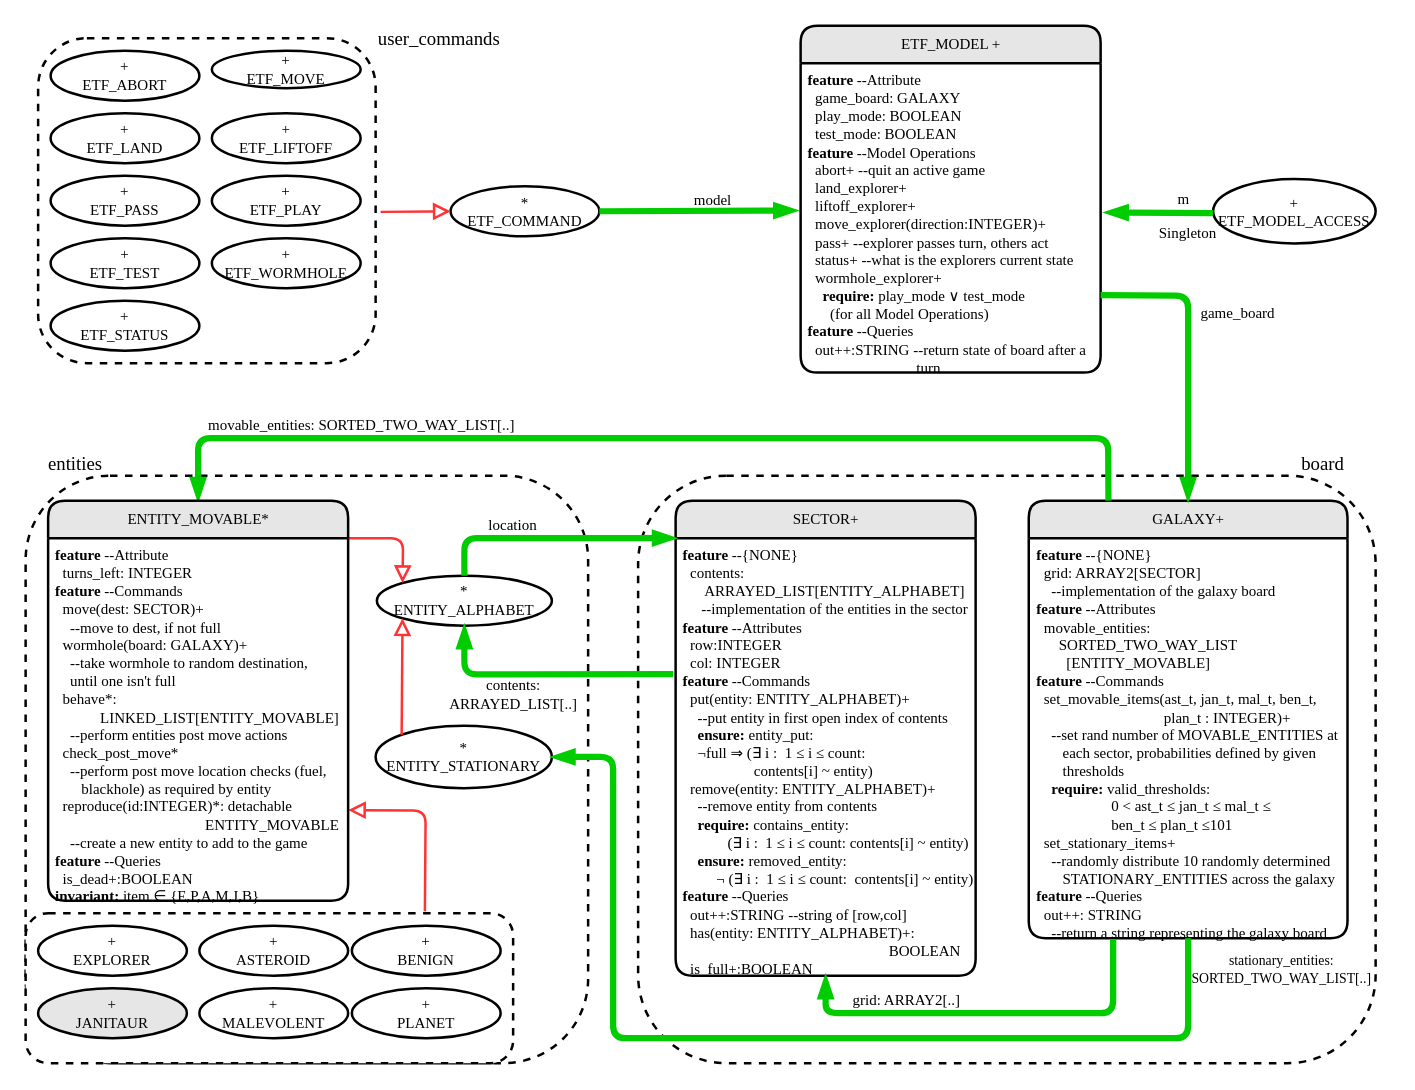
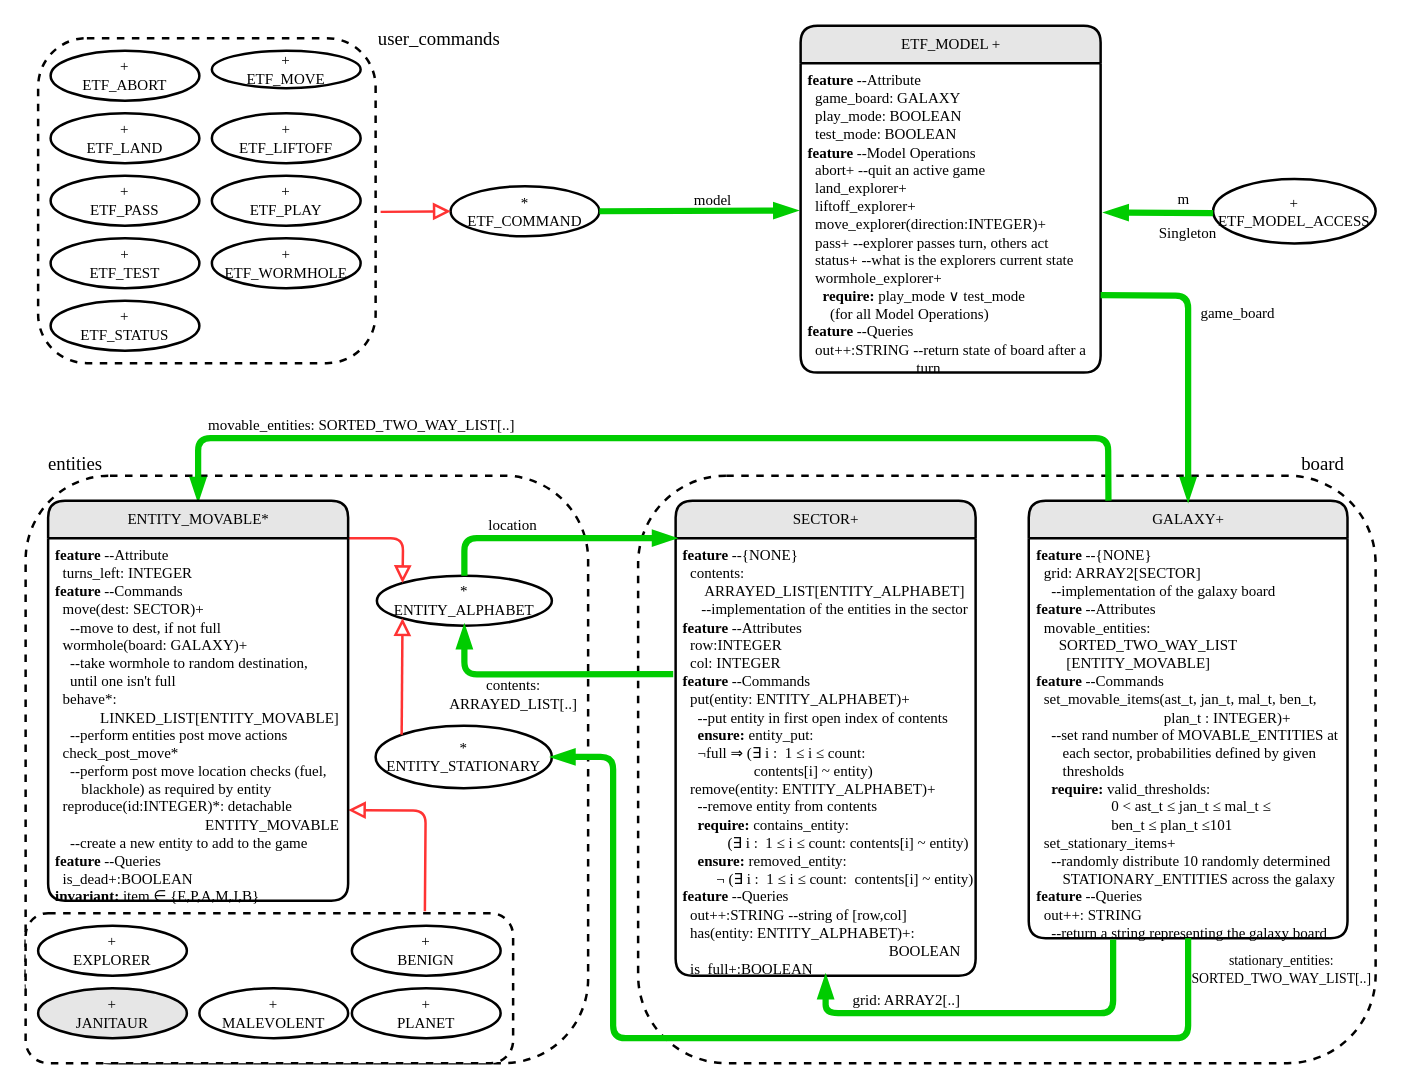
- <mxCell id="28" value="+&lt;br&gt;ASTEROID" style="ellipse;whiteSpace=wrap;html=1;rounded=1;fontSize=12;fontFamily=Times New Roman;strokeWidth=2;" parent="1" vertex="1"><mxGeometry x="159" y="740" width="119" height="40" as="geometry" /></mxCell>
